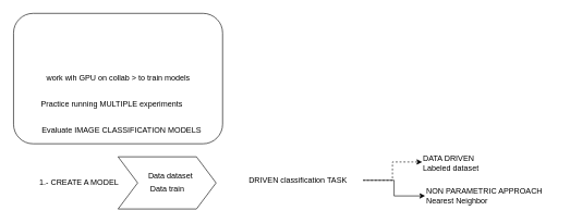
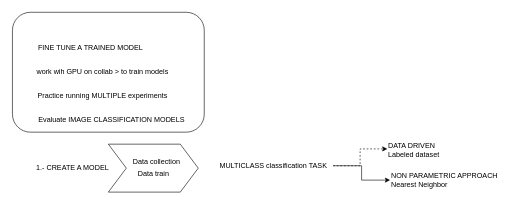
+ <mxCell id="4" value="FINE TUNE A TRAINED MODEL" style="text;html=1;align=center;verticalAlign=middle;resizable=0;points=[];autosize=1;strokeColor=none;fillColor=none;" vertex="1" parent="1"><mxGeometry x="50" y="65" width="200" height="30" as="geometry" /></mxCell>
- <mxCell id="5" value="work wih GPU on collab &amp;gt; to train models" style="text;html=1;align=center;verticalAlign=middle;resizable=0;points=[];autosize=1;strokeColor=none;fillColor=none;" vertex="1" parent="1"><mxGeometry x="60" y="105" width="240" height="30" as="geometry" /></mxCell>
+ <mxCell id="5" value="work wih GPU on collab &amp;gt; to train models" style="text;html=1;align=center;verticalAlign=middle;resizable=0;points=[];autosize=1;strokeColor=none;fillColor=none;" vertex="1" parent="1"><mxGeometry x="50" y="105" width="240" height="30" as="geometry" /></mxCell>
- <mxCell id="9" value="Data dataset" style="text;html=1;align=center;verticalAlign=middle;resizable=0;points=[];autosize=1;strokeColor=none;fillColor=none;" vertex="1" parent="1"><mxGeometry x="210" y="255" width="100" height="30" as="geometry" /></mxCell>
+ <mxCell id="9" value="Data collection" style="text;html=1;align=center;verticalAlign=middle;resizable=0;points=[];autosize=1;strokeColor=none;fillColor=none;" vertex="1" parent="1"><mxGeometry x="210" y="255" width="100" height="30" as="geometry" /></mxCell>
- <mxCell id="12" value="DRIVEN classification TASK" style="text;html=1;align=center;verticalAlign=middle;resizable=0;points=[];autosize=1;strokeColor=none;fillColor=none;" vertex="1" parent="1"><mxGeometry x="355" y="261" width="200" height="30" as="geometry" /></mxCell>
+ <mxCell id="12" value="MULTICLASS classification TASK" style="text;html=1;align=center;verticalAlign=middle;resizable=0;points=[];autosize=1;strokeColor=none;fillColor=none;" vertex="1" parent="1"><mxGeometry x="355" y="261" width="200" height="30" as="geometry" /></mxCell>
